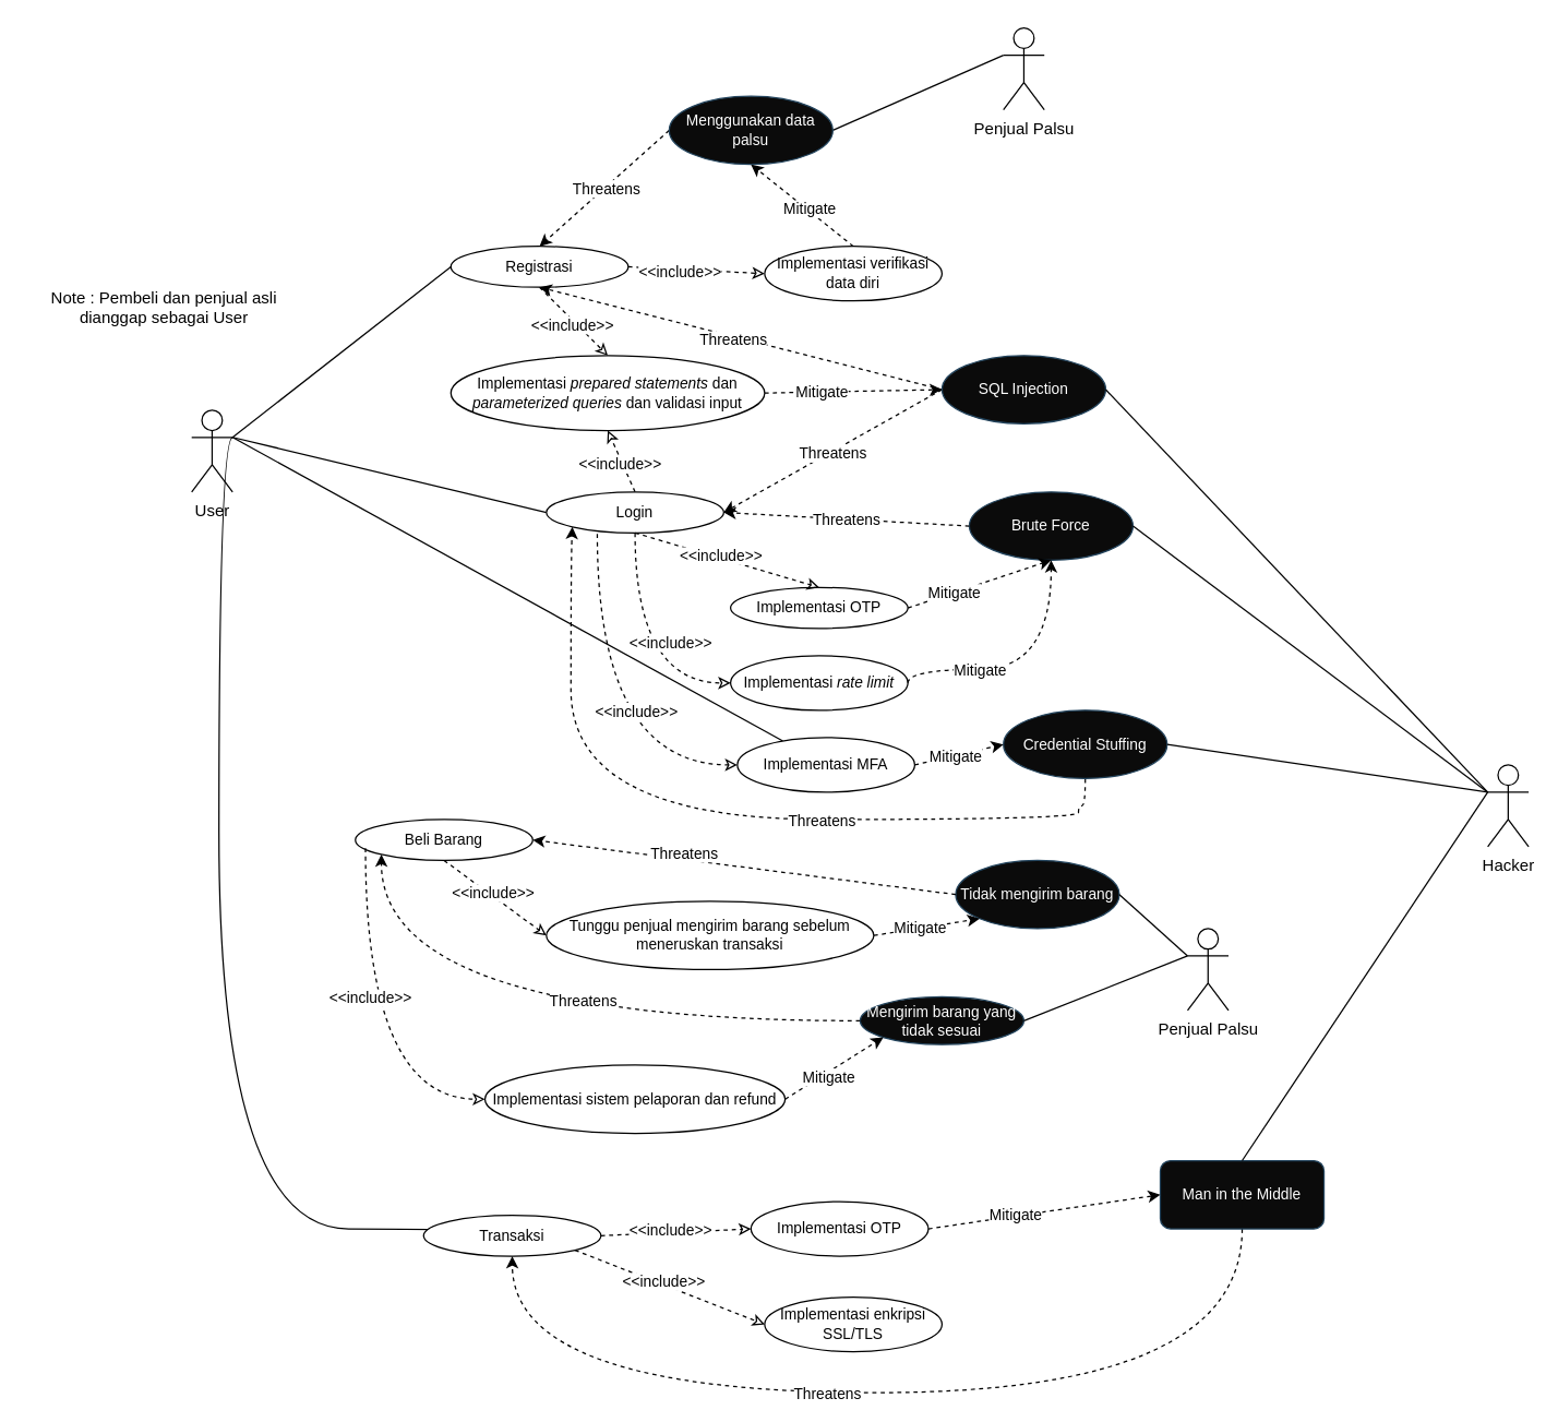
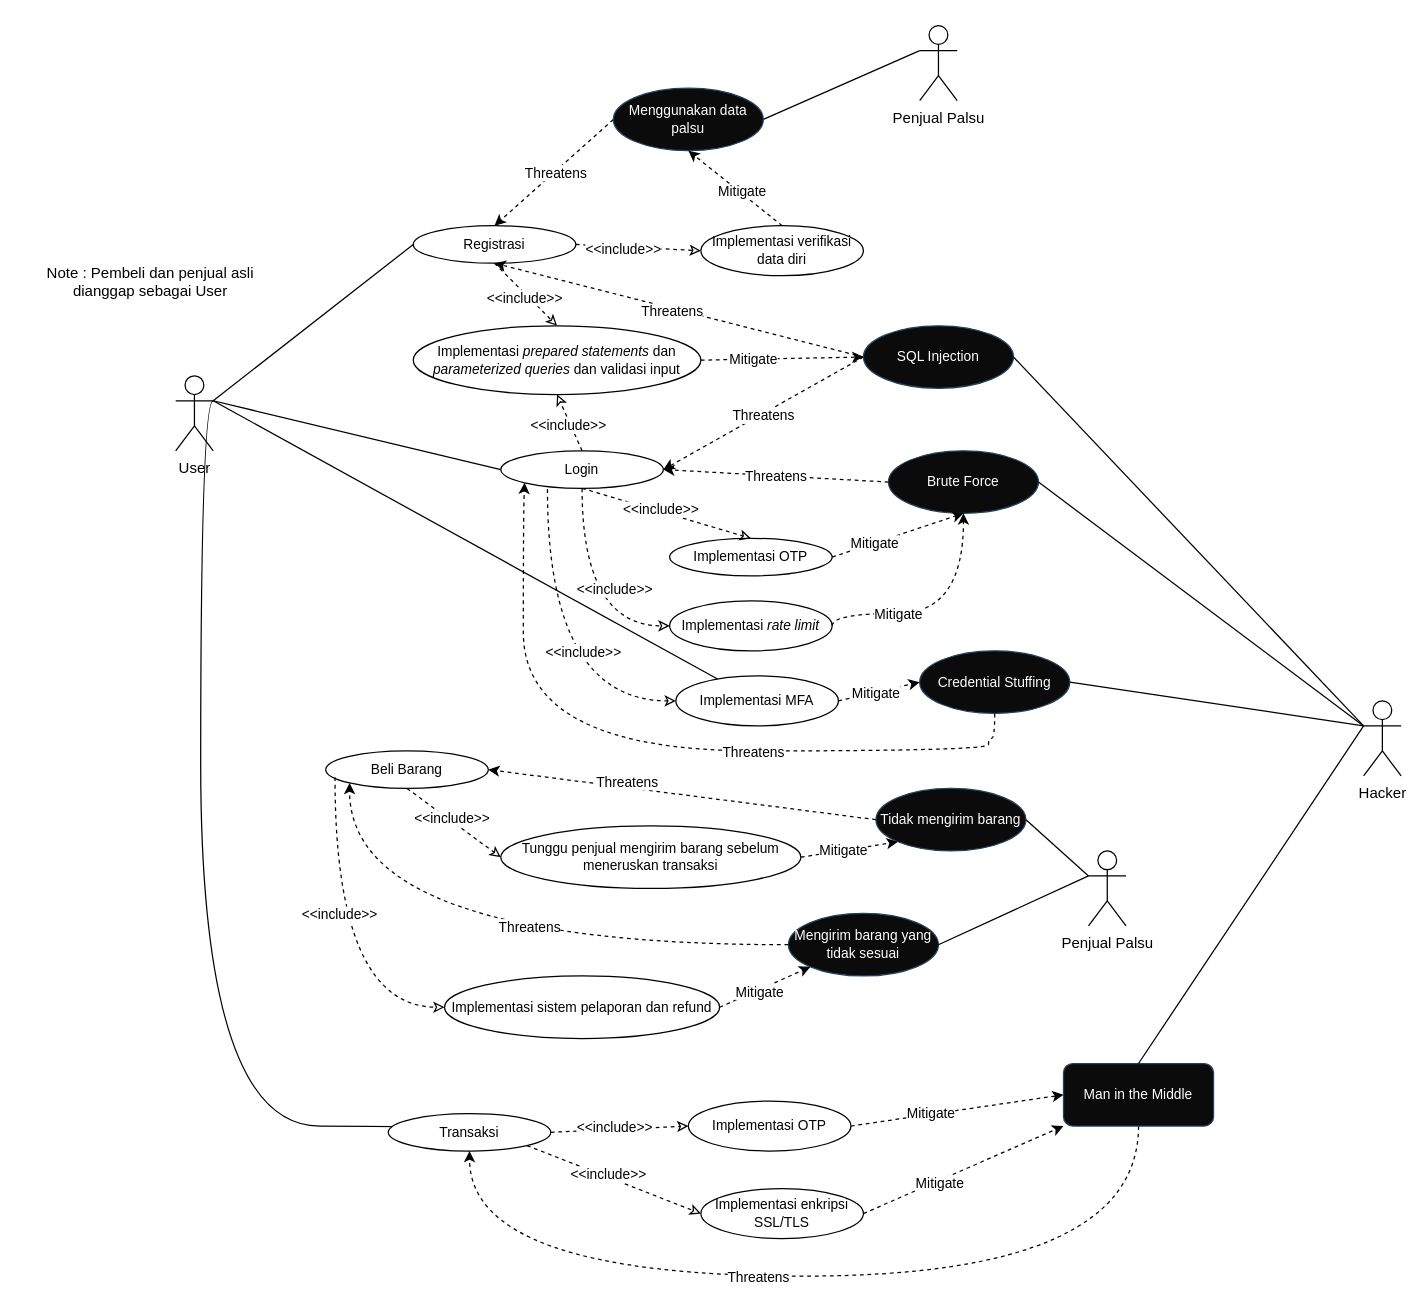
- <mxCell id="73" value="Mengirim barang yang tidak sesuai" style="ellipse;whiteSpace=wrap;html=1;fillColor=light-dark(#0b0b0b, #39454e);strokeColor=#23445d;fontColor=#FFFFFF;fontSize=11;" vertex="1" parent="1"><mxGeometry x="630" y="730" width="120" height="35" as="geometry" /></mxCell>
+ <mxCell id="73" value="Mengirim barang yang tidak sesuai" style="ellipse;whiteSpace=wrap;html=1;fillColor=light-dark(#0b0b0b, #39454e);strokeColor=#23445d;fontColor=#FFFFFF;fontSize=11;" vertex="1" parent="1"><mxGeometry x="630" y="730" width="120" height="50" as="geometry" /></mxCell>
+ <mxCell id="91" style="rounded=0;orthogonalLoop=1;jettySize=auto;html=1;exitX=1;exitY=0.5;exitDx=0;exitDy=0;entryX=0;entryY=1;entryDx=0;entryDy=0;dashed=1;" edge="1" parent="1" source="84" target="81"><mxGeometry relative="1" as="geometry"><mxPoint x="690" y="935" as="sourcePoint" /><mxPoint x="860" y="910" as="targetPoint" /></mxGeometry></mxCell>
+ <mxCell id="92" value="Mitigate" style="edgeLabel;html=1;align=center;verticalAlign=middle;resizable=0;points=[];" vertex="1" connectable="0" parent="91"><mxGeometry x="-0.359" relative="1" as="geometry"><mxPoint x="9" y="-2" as="offset" /></mxGeometry></mxCell>
